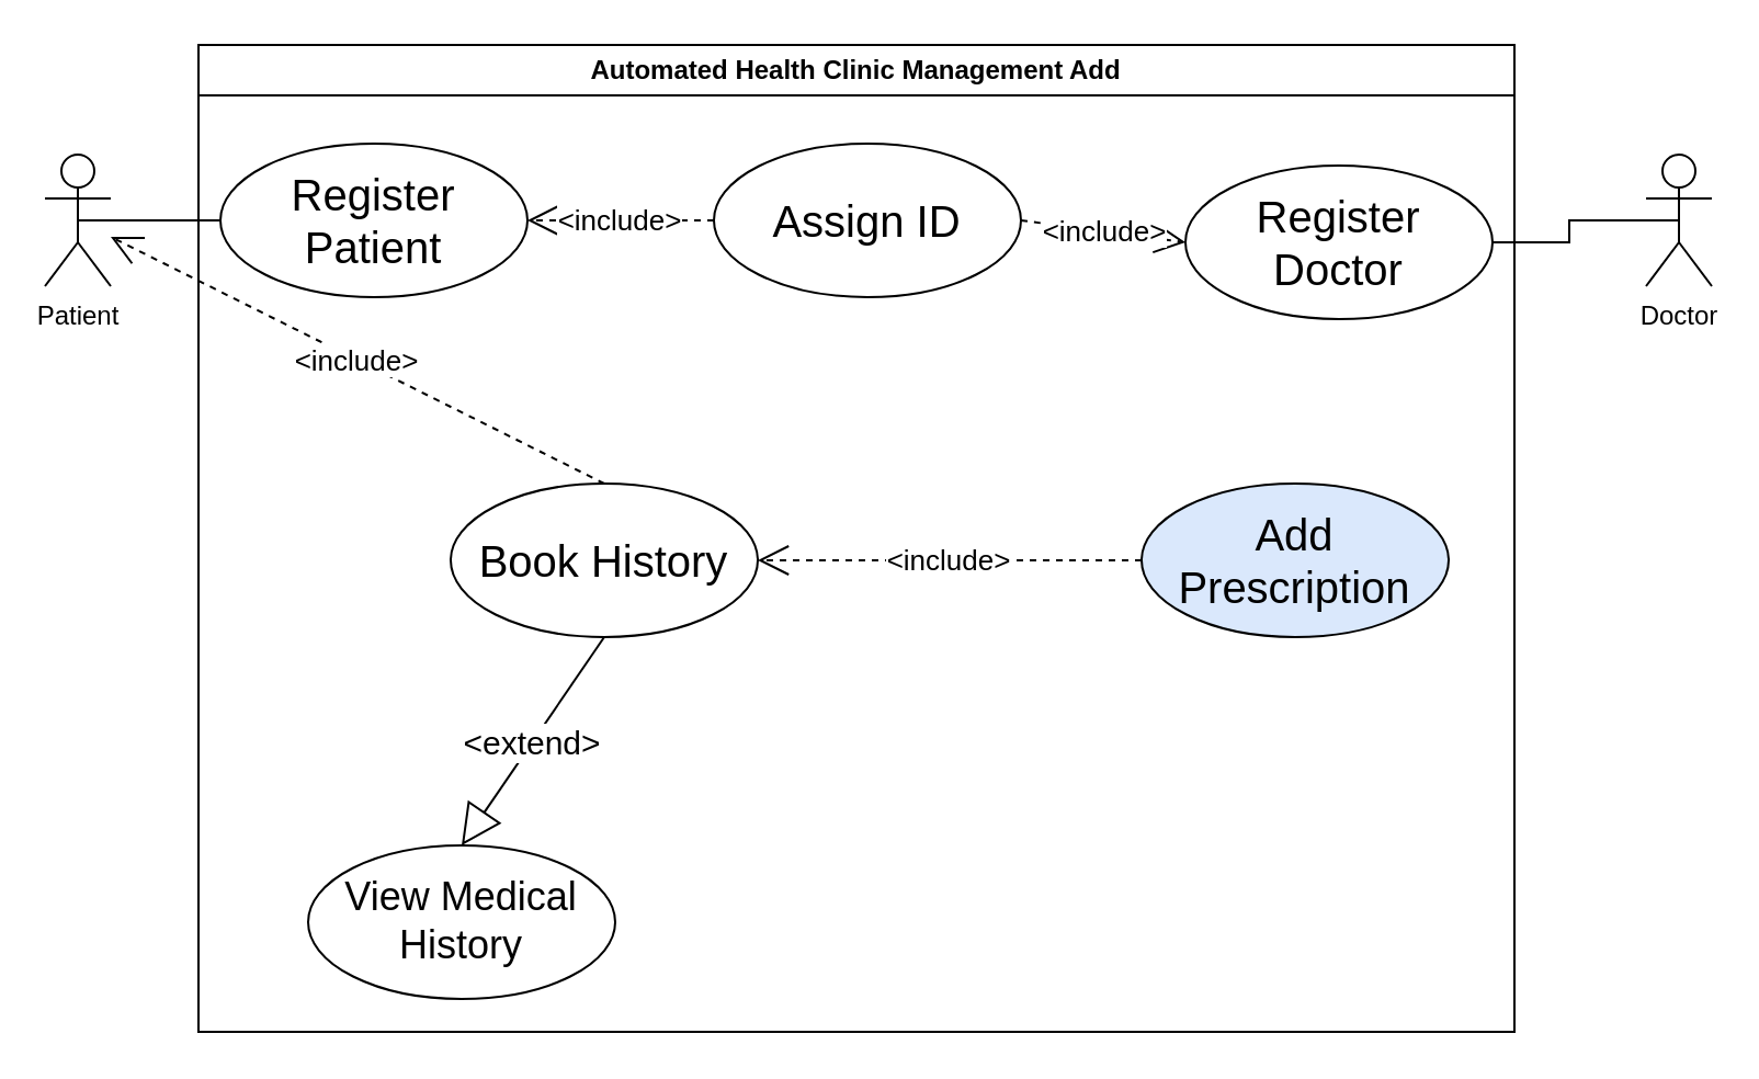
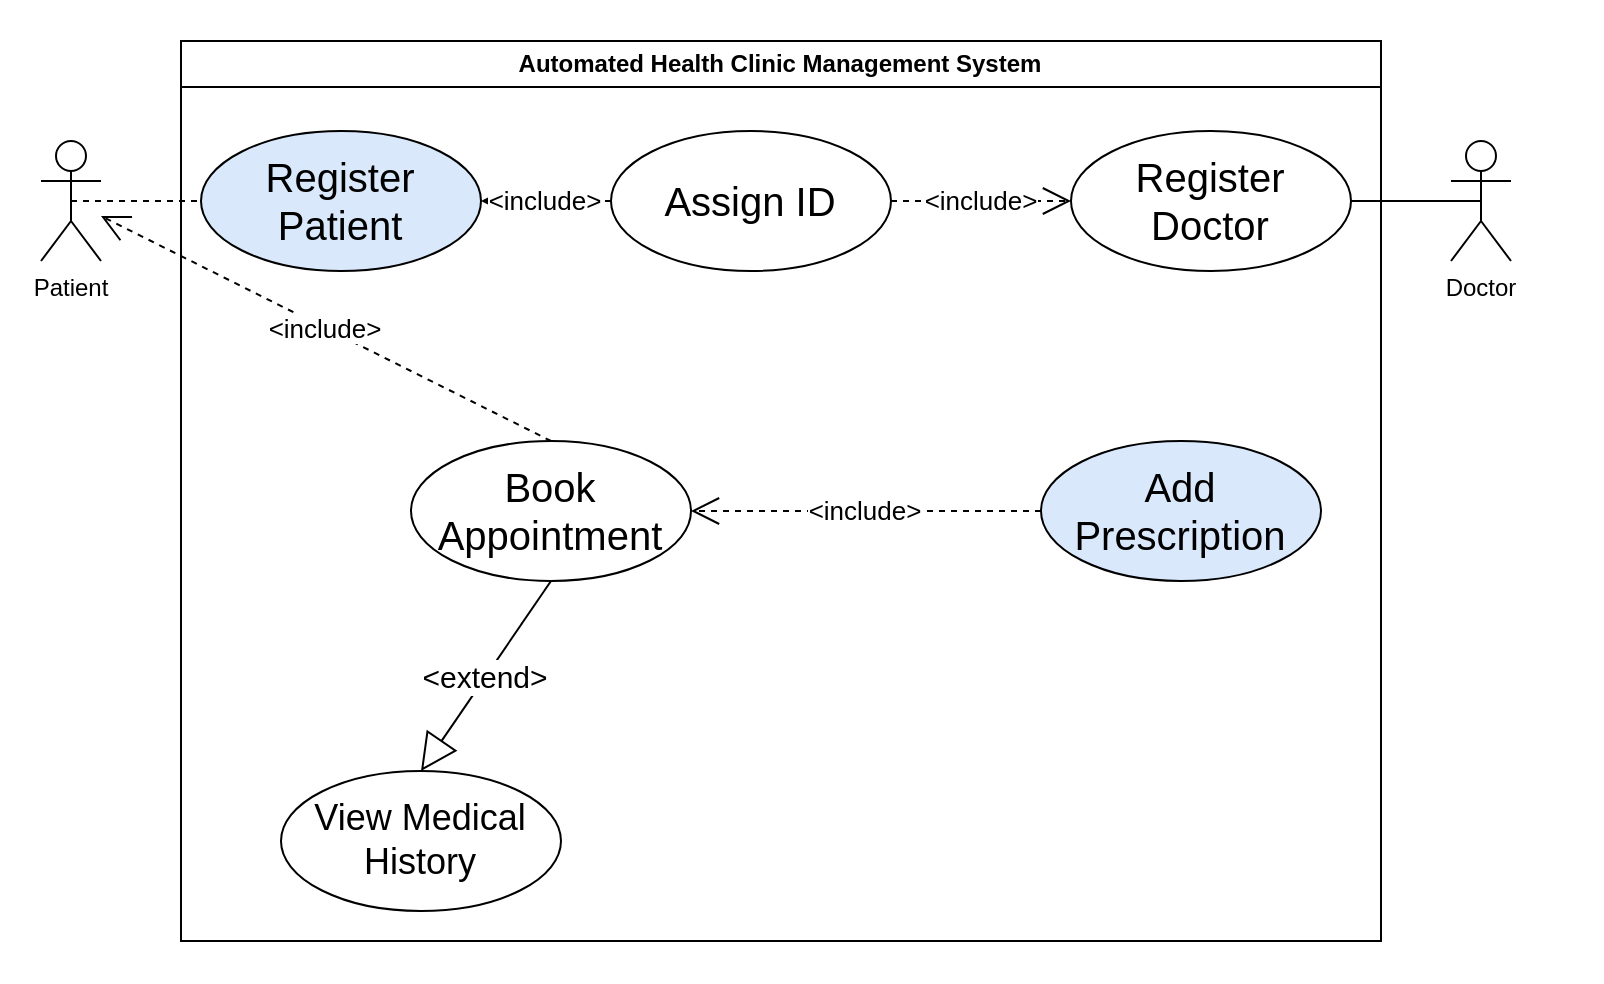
- <mxCell id="3" value="Automated Health Clinic Management Add" style="swimlane;whiteSpace=wrap;html=1;" vertex="1" parent="1"><mxGeometry x="90" y="20" width="600" height="450" as="geometry" /></mxCell>
+ <mxCell id="3" value="Automated Health Clinic Management System" style="swimlane;whiteSpace=wrap;html=1;" vertex="1" parent="1"><mxGeometry x="90" y="20" width="600" height="450" as="geometry" /></mxCell>
- <mxCell id="15" value="" style="endArrow=none;html=1;edgeStyle=orthogonalEdgeStyle;rounded=0;exitX=0.5;exitY=0.5;exitDx=0;exitDy=0;exitPerimeter=0;" edge="1" parent="1" source="2" target="4"><mxGeometry relative="1" as="geometry"><mxPoint x="310" y="290" as="sourcePoint" /><mxPoint x="90" y="110" as="targetPoint" /></mxGeometry></mxCell>
+ <mxCell id="15" value="" style="endArrow=none;html=1;edgeStyle=orthogonalEdgeStyle;rounded=0;exitX=0.5;exitY=0.5;exitDx=0;exitDy=0;exitPerimeter=0;dashed=1;" edge="1" parent="1" source="2" target="4"><mxGeometry relative="1" as="geometry"><mxPoint x="310" y="290" as="sourcePoint" /><mxPoint x="90" y="110" as="targetPoint" /></mxGeometry></mxCell>
- <mxCell id="4" value="&lt;font style=&quot;font-size: 20px;&quot;&gt;Register Patient&lt;br&gt;&lt;/font&gt;" style="ellipse;whiteSpace=wrap;html=1;" vertex="1" parent="3"><mxGeometry x="10" y="45" width="140" height="70" as="geometry" /></mxCell>
+ <mxCell id="4" value="&lt;font style=&quot;font-size: 20px;&quot;&gt;Register Patient&lt;br&gt;&lt;/font&gt;" style="ellipse;whiteSpace=wrap;html=1;fillColor=#dae8fc;" vertex="1" parent="3"><mxGeometry x="10" y="45" width="140" height="70" as="geometry" /></mxCell>
- <mxCell id="12" value="&lt;font style=&quot;font-size: 20px;&quot;&gt;Assign ID &lt;/font&gt;" style="ellipse;whiteSpace=wrap;html=1;" vertex="1" parent="3"><mxGeometry x="235" y="45" width="140" height="70" as="geometry" /></mxCell>
+ <mxCell id="12" value="&lt;font style=&quot;font-size: 20px;&quot;&gt;Assign ID &lt;/font&gt;" style="ellipse;whiteSpace=wrap;html=1;" vertex="1" parent="3"><mxGeometry x="215" y="45" width="140" height="70" as="geometry" /></mxCell>
- <mxCell id="16" value="&lt;div&gt;Doctor&lt;/div&gt;" style="shape=umlActor;verticalLabelPosition=bottom;verticalAlign=top;html=1;outlineConnect=0;" vertex="1" parent="1"><mxGeometry x="750" y="70" width="30" height="60" as="geometry" /></mxCell>
+ <mxCell id="16" value="&lt;div&gt;Doctor&lt;/div&gt;" style="shape=umlActor;verticalLabelPosition=bottom;verticalAlign=top;html=1;outlineConnect=0;" vertex="1" parent="1"><mxGeometry x="725" y="70" width="30" height="60" as="geometry" /></mxCell>
- <mxCell id="11" value="&lt;font style=&quot;font-size: 20px;&quot;&gt;Register Doctor&lt;br&gt;&lt;/font&gt;" style="ellipse;whiteSpace=wrap;html=1;" vertex="1" parent="3"><mxGeometry x="450" y="55" width="140" height="70" as="geometry" /></mxCell>
+ <mxCell id="11" value="&lt;font style=&quot;font-size: 20px;&quot;&gt;Register Doctor&lt;br&gt;&lt;/font&gt;" style="ellipse;whiteSpace=wrap;html=1;" vertex="1" parent="3"><mxGeometry x="445" y="45" width="140" height="70" as="geometry" /></mxCell>
- <mxCell id="5" value="&lt;font style=&quot;font-size: 20px;&quot;&gt;Book History&lt;br&gt;&lt;/font&gt;" style="ellipse;whiteSpace=wrap;html=1;" vertex="1" parent="3"><mxGeometry x="115" y="200" width="140" height="70" as="geometry" /></mxCell>
+ <mxCell id="5" value="&lt;font style=&quot;font-size: 20px;&quot;&gt;Book Appointment&lt;br&gt;&lt;/font&gt;" style="ellipse;whiteSpace=wrap;html=1;" vertex="1" parent="3"><mxGeometry x="115" y="200" width="140" height="70" as="geometry" /></mxCell>
